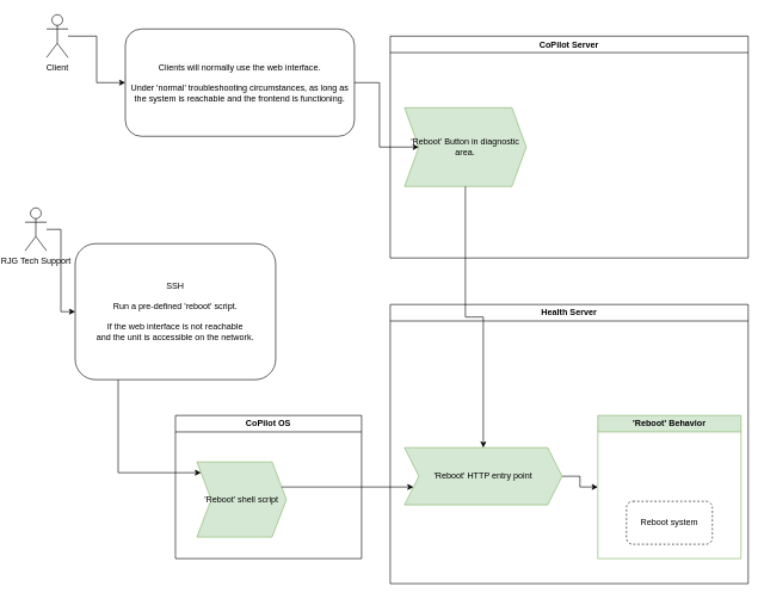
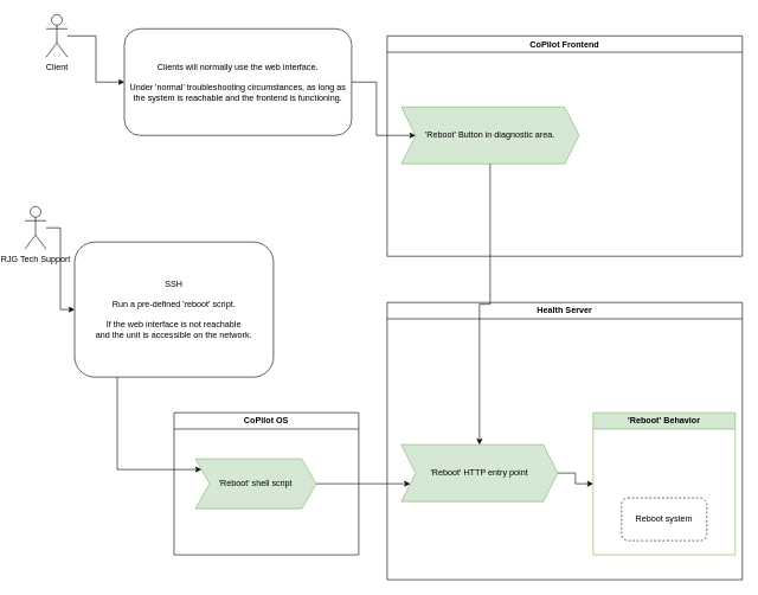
- <mxCell id="9" value="CoPilot Server" style="swimlane;whiteSpace=wrap;html=1;" vertex="1" parent="1"><mxGeometry x="530" y="50" width="500" height="310" as="geometry" /></mxCell>
+ <mxCell id="9" value="CoPilot Frontend" style="swimlane;whiteSpace=wrap;html=1;" vertex="1" parent="1"><mxGeometry x="530" y="50" width="500" height="310" as="geometry" /></mxCell>
- <mxCell id="10" value="'Reboot' Button in diagnostic area." style="shape=step;perimeter=stepPerimeter;whiteSpace=wrap;html=1;fixedSize=1;fillColor=#d5e8d4;strokeColor=#82b366;" vertex="1" parent="9"><mxGeometry x="20" y="100" width="170" height="110" as="geometry" /></mxCell>
+ <mxCell id="10" value="'Reboot' Button in diagnostic area." style="shape=step;perimeter=stepPerimeter;whiteSpace=wrap;html=1;fixedSize=1;fillColor=#d5e8d4;strokeColor=#82b366;" vertex="1" parent="9"><mxGeometry x="20" y="100" width="250" height="80" as="geometry" /></mxCell>
- <mxCell id="19" value="'Reboot' shell script" style="shape=step;perimeter=stepPerimeter;whiteSpace=wrap;html=1;fixedSize=1;fillColor=#d5e8d4;strokeColor=#82b366;" vertex="1" parent="18"><mxGeometry x="30" y="65" width="125" height="105" as="geometry" /></mxCell>
+ <mxCell id="19" value="'Reboot' shell script" style="shape=step;perimeter=stepPerimeter;whiteSpace=wrap;html=1;fixedSize=1;fillColor=#d5e8d4;strokeColor=#82b366;" vertex="1" parent="18"><mxGeometry x="30" y="65" width="170" height="70" as="geometry" /></mxCell>
